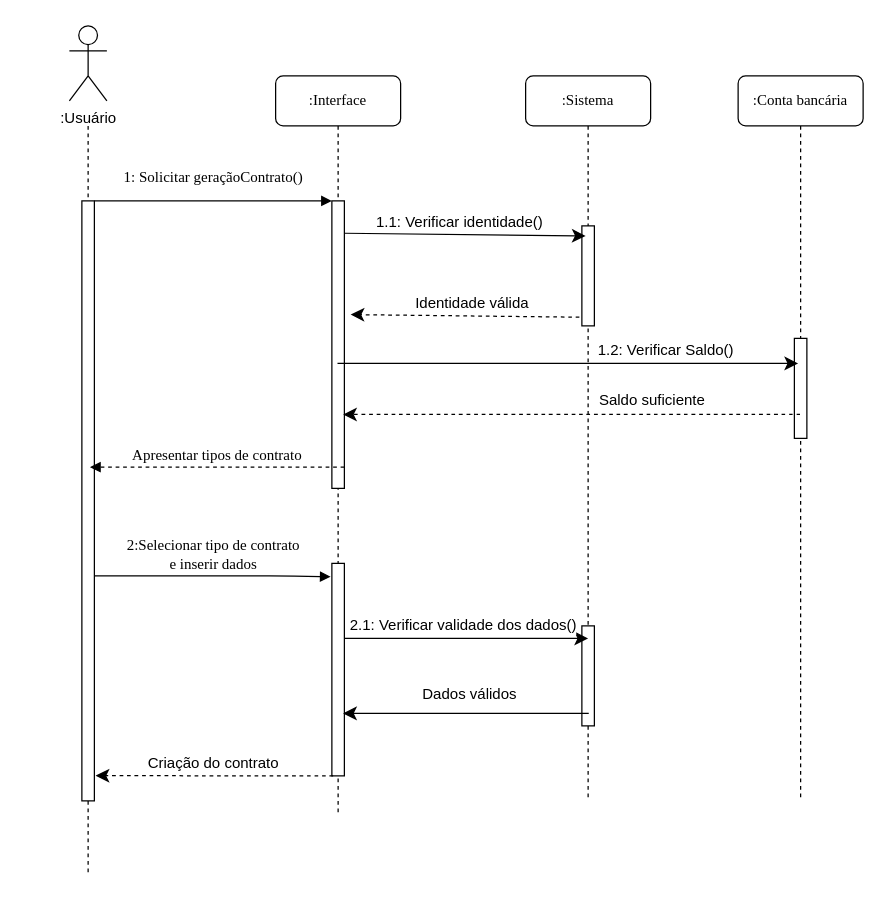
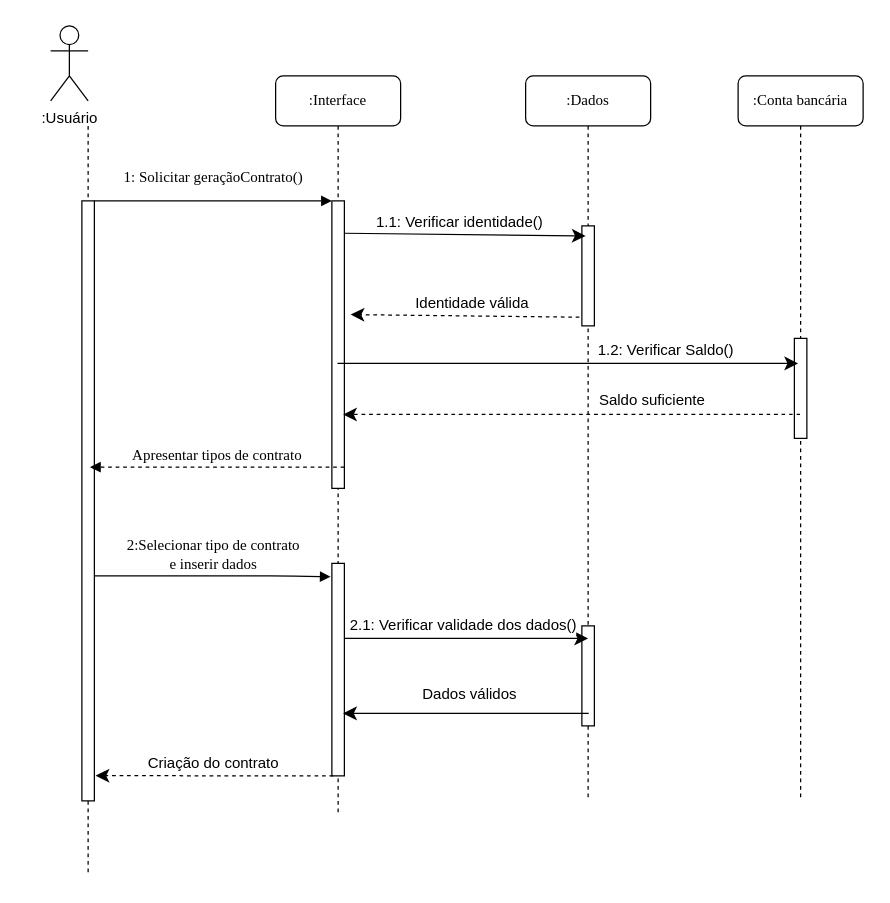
- <mxCell id="13" value=":Usuário" style="shape=umlActor;verticalLabelPosition=bottom;verticalAlign=top;html=1;outlineConnect=0;" vertex="1" parent="1"><mxGeometry x="55" y="20" width="30" height="60" as="geometry" /></mxCell>
+ <mxCell id="13" value=":Usuário" style="shape=umlActor;verticalLabelPosition=bottom;verticalAlign=top;html=1;outlineConnect=0;" vertex="1" parent="1"><mxGeometry x="40" y="20" width="30" height="60" as="geometry" /></mxCell>
- <mxCell id="6" value=":Sistema" style="shape=umlLifeline;perimeter=lifelinePerimeter;whiteSpace=wrap;html=1;container=1;collapsible=0;recursiveResize=0;outlineConnect=0;rounded=1;shadow=0;comic=0;labelBackgroundColor=none;strokeWidth=1;fontFamily=Verdana;fontSize=12;align=center;" parent="1" vertex="1"><mxGeometry x="420" y="60" width="100" height="580" as="geometry" /></mxCell>
+ <mxCell id="6" value=":Dados" style="shape=umlLifeline;perimeter=lifelinePerimeter;whiteSpace=wrap;html=1;container=1;collapsible=0;recursiveResize=0;outlineConnect=0;rounded=1;shadow=0;comic=0;labelBackgroundColor=none;strokeWidth=1;fontFamily=Verdana;fontSize=12;align=center;" parent="1" vertex="1"><mxGeometry x="420" y="60" width="100" height="580" as="geometry" /></mxCell>
